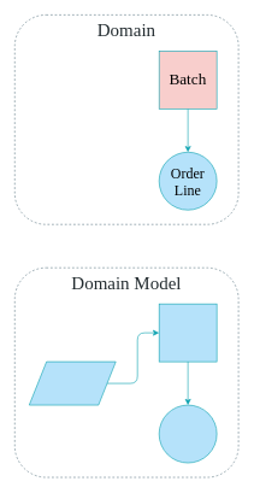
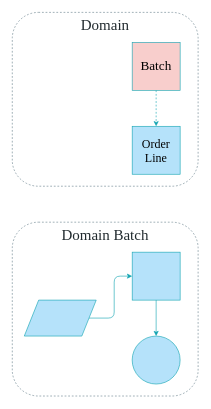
- <mxCell id="3" style="edgeStyle=orthogonalEdgeStyle;orthogonalLoop=1;jettySize=auto;html=1;fontSize=14;strokeColor=#0FA3B1;fillColor=#B5E2FA;" parent="1" source="4" target="5" edge="1"><mxGeometry relative="1" as="geometry" /></mxCell>
+ <mxCell id="3" style="edgeStyle=orthogonalEdgeStyle;orthogonalLoop=1;jettySize=auto;html=1;fontSize=14;strokeColor=#0FA3B1;fillColor=#B5E2FA;dashed=1;" parent="1" source="4" target="5" edge="1"><mxGeometry relative="1" as="geometry" /></mxCell>
- <mxCell id="5" value="Order&lt;br style=&quot;font-size: 20px;&quot;&gt;Line" style="ellipse;whiteSpace=wrap;html=1;aspect=fixed;fontSize=20;strokeColor=#0FA3B1;fillColor=#B5E2FA;fontFamily=Guardian Sans Cond Light;" parent="1" vertex="1"><mxGeometry x="220" y="210" width="80" height="80" as="geometry" /></mxCell>
+ <mxCell id="5" value="Order&lt;br style=&quot;font-size: 20px;&quot;&gt;Line" style="whiteSpace=wrap;html=1;aspect=fixed;fontSize=20;strokeColor=#0FA3B1;fillColor=#B5E2FA;fontFamily=Guardian Sans Cond Light;rounded=0;" parent="1" vertex="1"><mxGeometry x="220" y="210" width="80" height="80" as="geometry" /></mxCell>
- <mxCell id="7" value="Domain Model" style="rounded=1;whiteSpace=wrap;html=1;fontFamily=Guardian Sans Cond Light;verticalAlign=top;fontSize=25;fontColor=#212A2E;fillColor=none;strokeColor=#637C89;dashed=1;" parent="6" vertex="1"><mxGeometry width="310" height="290" as="geometry" /></mxCell>
+ <mxCell id="7" value="Domain Batch" style="rounded=1;whiteSpace=wrap;html=1;fontFamily=Guardian Sans Cond Light;verticalAlign=top;fontSize=25;fontColor=#212A2E;fillColor=none;strokeColor=#637C89;dashed=1;" parent="6" vertex="1"><mxGeometry width="310" height="290" as="geometry" /></mxCell>
